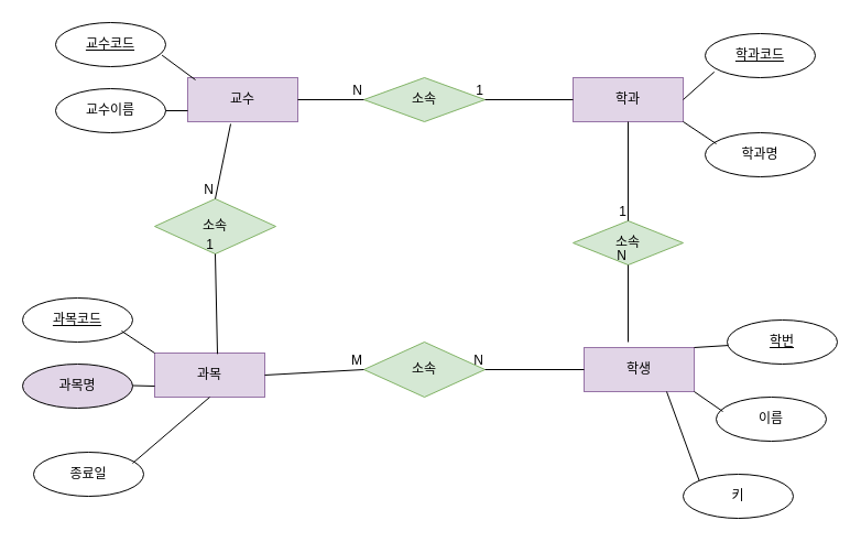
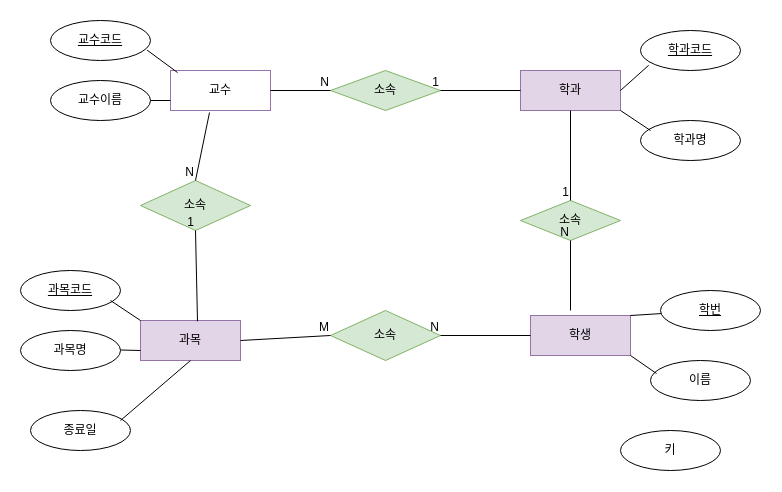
- <mxCell id="2" value="교수" style="whiteSpace=wrap;html=1;align=center;fillColor=#e1d5e7;strokeColor=#9673a6;" vertex="1" parent="1"><mxGeometry x="170" y="70" width="100" height="40" as="geometry" /></mxCell>
+ <mxCell id="2" value="교수" style="whiteSpace=wrap;html=1;align=center;fillColor=#ffffff;strokeColor=#9673a6;" vertex="1" parent="1"><mxGeometry x="170" y="70" width="100" height="40" as="geometry" /></mxCell>
- <mxCell id="23" value="과목명" style="ellipse;whiteSpace=wrap;html=1;align=center;fillColor=#e1d5e7;" vertex="1" parent="1"><mxGeometry x="20" y="330" width="100" height="40" as="geometry" /></mxCell>
+ <mxCell id="23" value="과목명" style="ellipse;whiteSpace=wrap;html=1;align=center;" vertex="1" parent="1"><mxGeometry x="20" y="330" width="100" height="40" as="geometry" /></mxCell>
- <mxCell id="43" value="" style="endArrow=none;html=1;rounded=0;entryX=0;entryY=0;entryDx=0;entryDy=0;exitX=0.75;exitY=1;exitDx=0;exitDy=0;" edge="1" parent="1" source="3" target="29"><mxGeometry relative="1" as="geometry"><mxPoint x="320" y="250" as="sourcePoint" /><mxPoint x="480" y="250" as="targetPoint" /></mxGeometry></mxCell>
